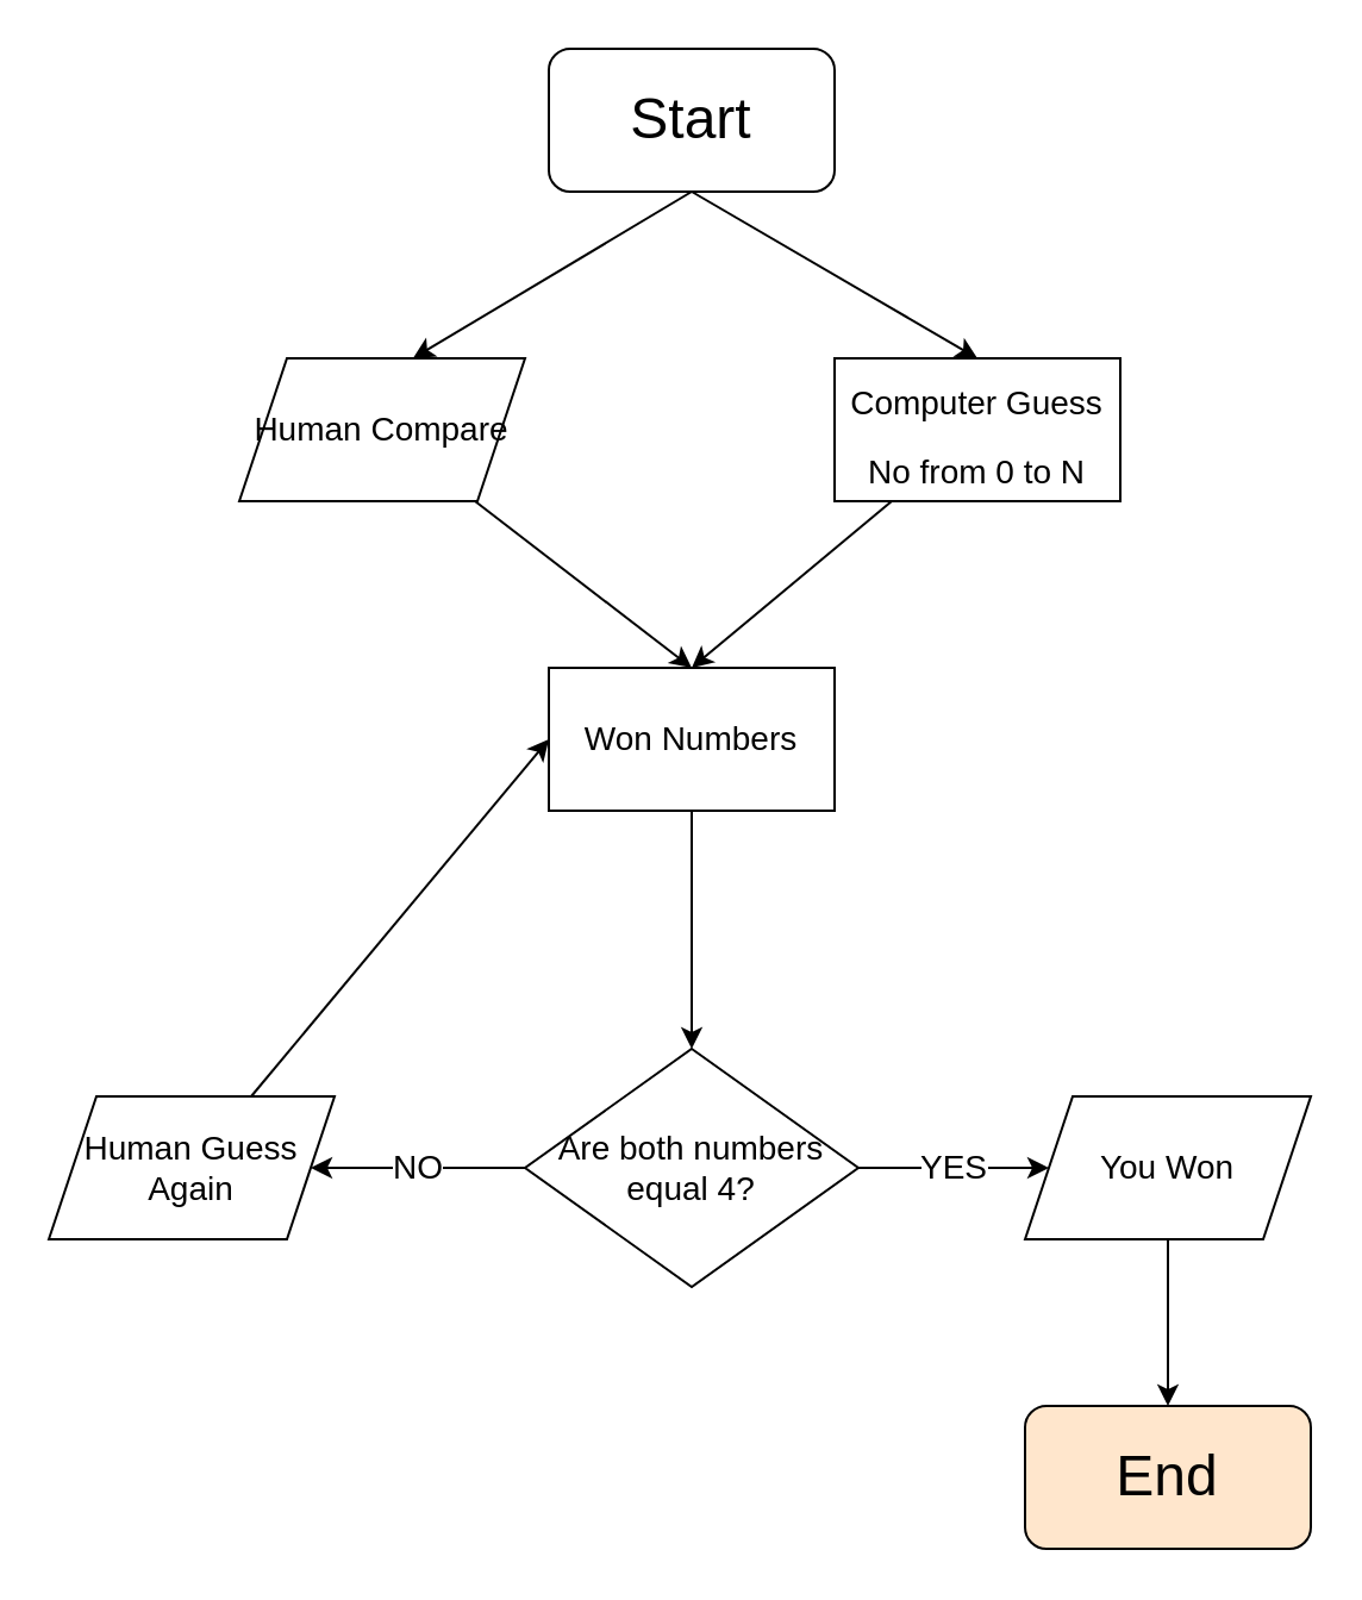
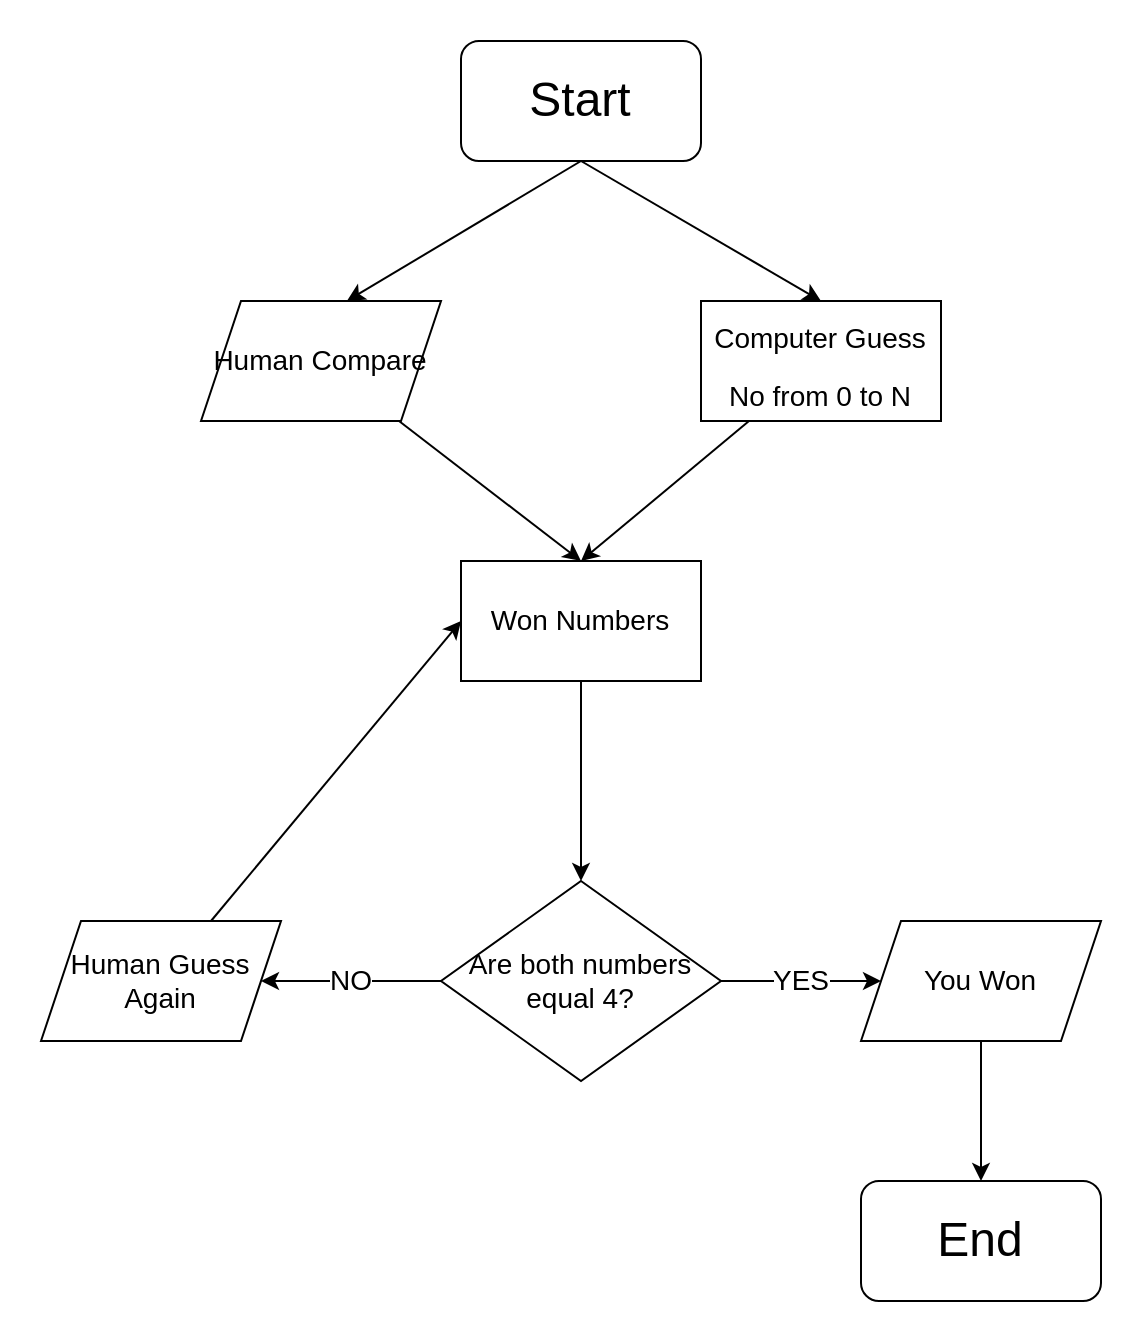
- <mxCell id="18" value="&lt;font style=&quot;font-size: 24px;&quot;&gt;End&lt;/font&gt;" style="rounded=1;whiteSpace=wrap;html=1;fontSize=14;fillColor=#ffe6cc;" vertex="1" parent="1"><mxGeometry x="430" y="590" width="120" height="60" as="geometry" /></mxCell>
+ <mxCell id="18" value="&lt;font style=&quot;font-size: 24px;&quot;&gt;End&lt;/font&gt;" style="rounded=1;whiteSpace=wrap;html=1;fontSize=14;" vertex="1" parent="1"><mxGeometry x="430" y="590" width="120" height="60" as="geometry" /></mxCell>
